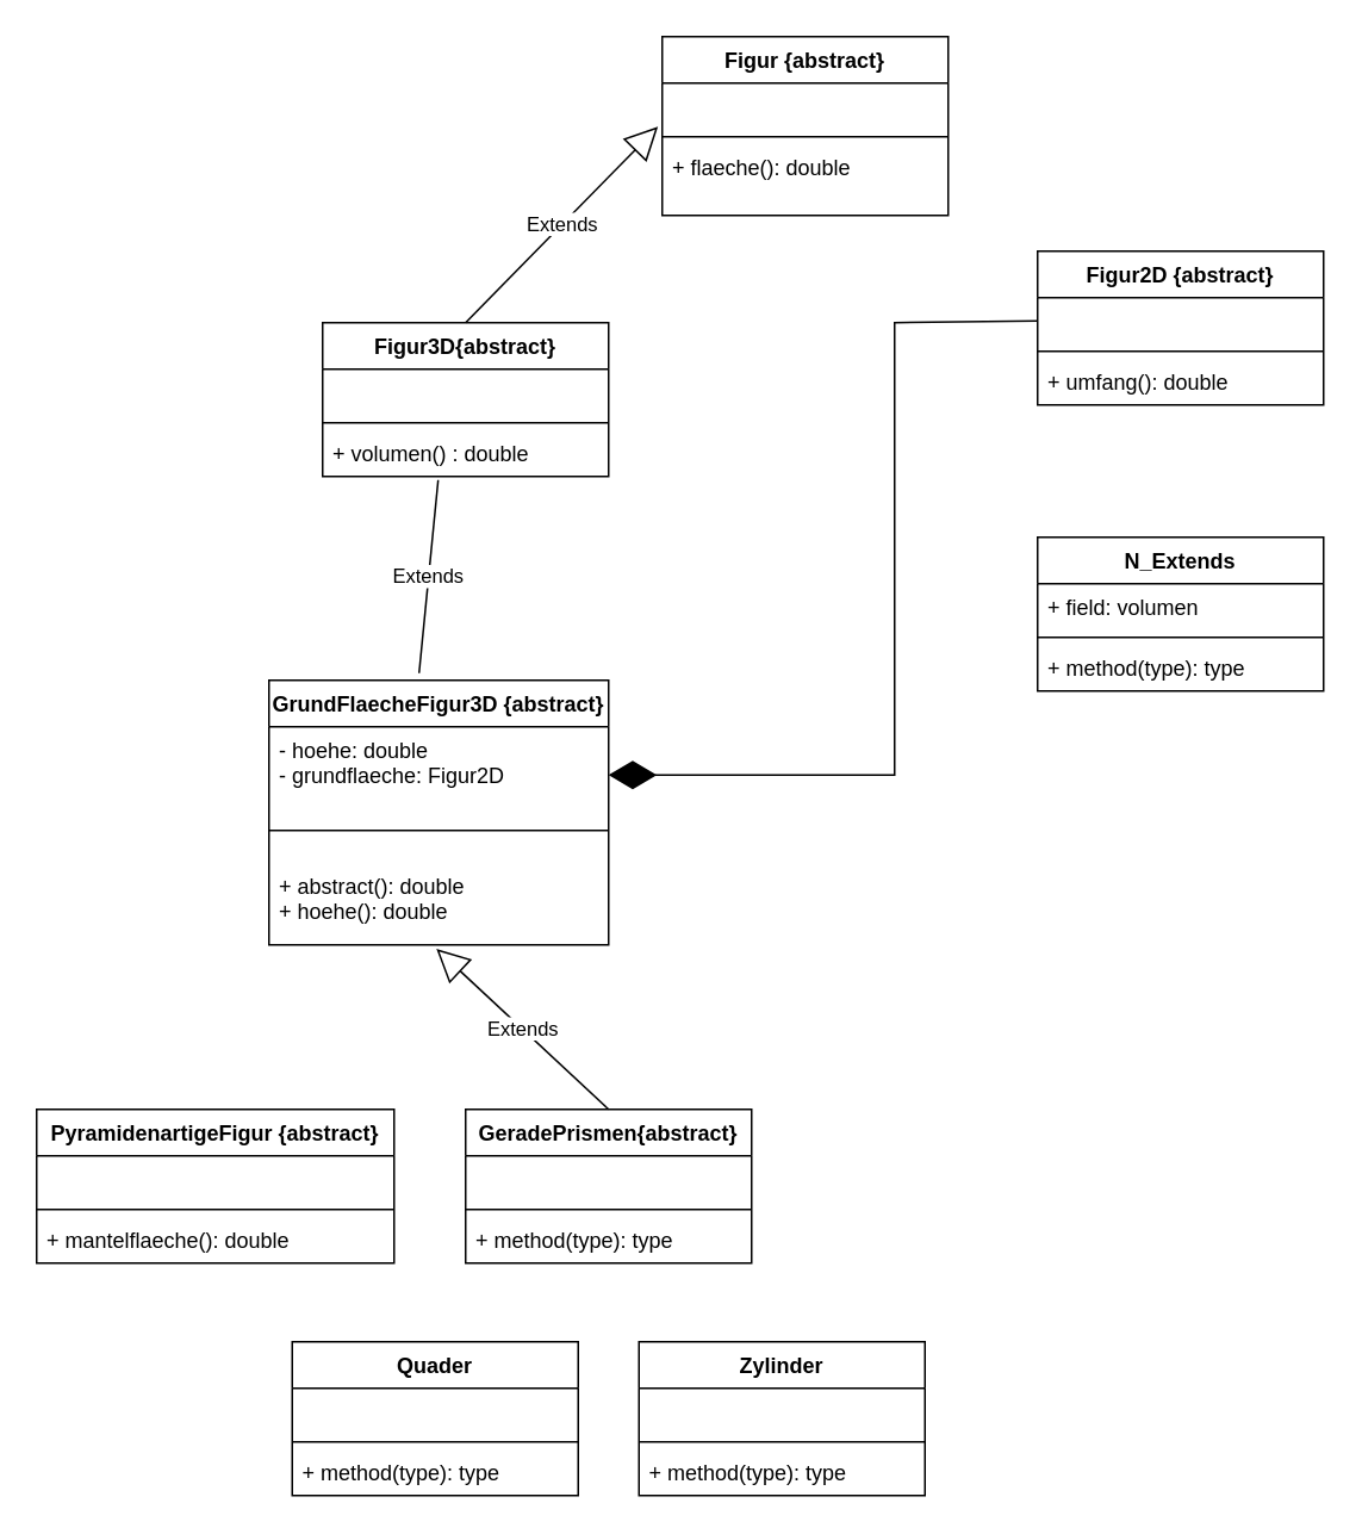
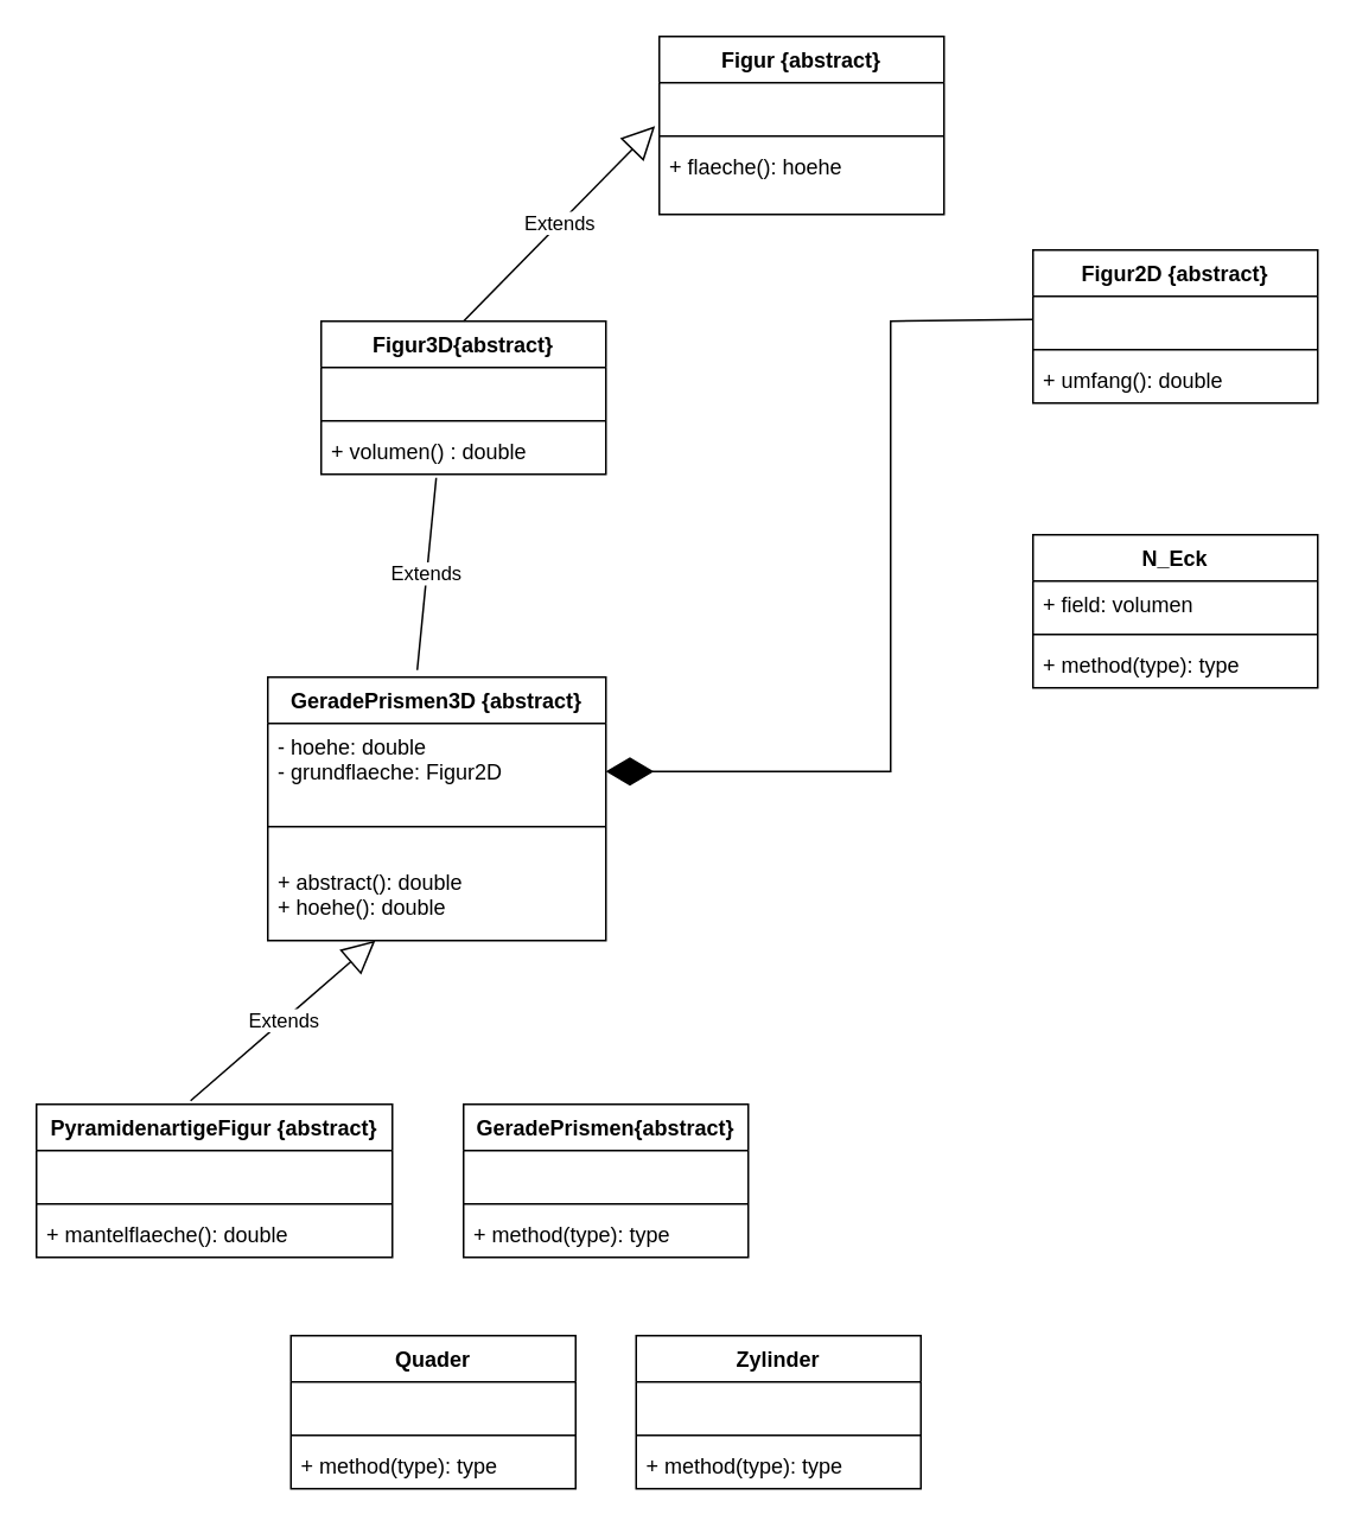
- <mxCell id="5" value="+ flaeche(): double&#10;" style="text;strokeColor=none;fillColor=none;align=left;verticalAlign=top;spacingLeft=4;spacingRight=4;overflow=hidden;rotatable=0;points=[[0,0.5],[1,0.5]];portConstraint=eastwest;" vertex="1" parent="2"><mxGeometry y="60" width="160" height="40" as="geometry" /></mxCell>
+ <mxCell id="5" value="+ flaeche(): hoehe&#10;" style="text;strokeColor=none;fillColor=none;align=left;verticalAlign=top;spacingLeft=4;spacingRight=4;overflow=hidden;rotatable=0;points=[[0,0.5],[1,0.5]];portConstraint=eastwest;" vertex="1" parent="2"><mxGeometry y="60" width="160" height="40" as="geometry" /></mxCell>
- <mxCell id="22" value="N_Extends" style="swimlane;fontStyle=1;align=center;verticalAlign=top;childLayout=stackLayout;horizontal=1;startSize=26;horizontalStack=0;resizeParent=1;resizeParentMax=0;resizeLast=0;collapsible=1;marginBottom=0;" vertex="1" parent="1"><mxGeometry x="580" y="300" width="160" height="86" as="geometry" /></mxCell>
+ <mxCell id="22" value="N_Eck" style="swimlane;fontStyle=1;align=center;verticalAlign=top;childLayout=stackLayout;horizontal=1;startSize=26;horizontalStack=0;resizeParent=1;resizeParentMax=0;resizeLast=0;collapsible=1;marginBottom=0;" vertex="1" parent="1"><mxGeometry x="580" y="300" width="160" height="86" as="geometry" /></mxCell>
- <mxCell id="6" value="GrundFlaecheFigur3D {abstract}" style="swimlane;fontStyle=1;align=center;verticalAlign=top;childLayout=stackLayout;horizontal=1;startSize=26;horizontalStack=0;resizeParent=1;resizeParentMax=0;resizeLast=0;collapsible=1;marginBottom=0;" vertex="1" parent="1"><mxGeometry x="150" y="380" width="190" height="148" as="geometry" /></mxCell>
+ <mxCell id="6" value="GeradePrismen3D {abstract}" style="swimlane;fontStyle=1;align=center;verticalAlign=top;childLayout=stackLayout;horizontal=1;startSize=26;horizontalStack=0;resizeParent=1;resizeParentMax=0;resizeLast=0;collapsible=1;marginBottom=0;" vertex="1" parent="1"><mxGeometry x="150" y="380" width="190" height="148" as="geometry" /></mxCell>
+ <mxCell id="34" value="Extends" style="endArrow=block;endSize=16;endFill=0;html=1;rounded=0;exitX=0.433;exitY=-0.023;exitDx=0;exitDy=0;exitPerimeter=0;" edge="1" parent="1" source="10" target="9"><mxGeometry width="160" relative="1" as="geometry"><mxPoint x="240" y="630" as="sourcePoint" /><mxPoint x="400" y="630" as="targetPoint" /></mxGeometry></mxCell>
- <mxCell id="35" value="Extends" style="endArrow=block;endSize=16;endFill=0;html=1;rounded=0;exitX=0.5;exitY=0;exitDx=0;exitDy=0;entryX=0.493;entryY=1.037;entryDx=0;entryDy=0;entryPerimeter=0;" edge="1" parent="1" source="14" target="9"><mxGeometry width="160" relative="1" as="geometry"><mxPoint x="240" y="630" as="sourcePoint" /><mxPoint x="400" y="630" as="targetPoint" /></mxGeometry></mxCell>
